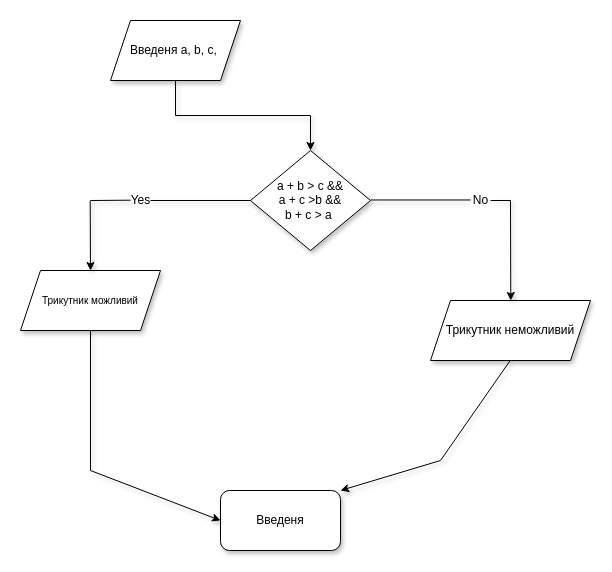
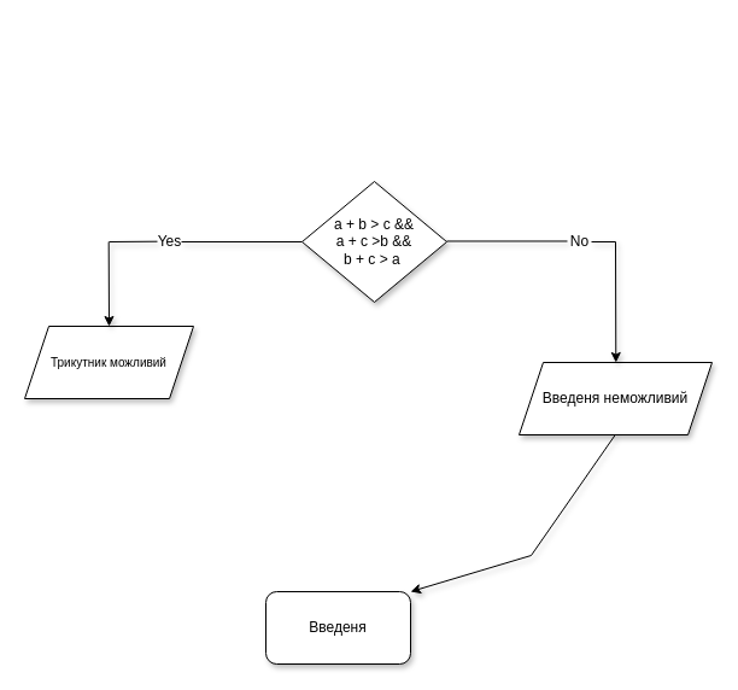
- <mxCell id="3" value="Введеня a, b, c,&amp;nbsp;" style="shape=parallelogram;perimeter=parallelogramPerimeter;whiteSpace=wrap;html=1;fixedSize=1;shadow=1;" vertex="1" parent="1"><mxGeometry x="110" y="20" width="130" height="60" as="geometry" /></mxCell>
- <mxCell id="2" style="edgeStyle=orthogonalEdgeStyle;rounded=0;orthogonalLoop=1;jettySize=auto;html=1;exitX=0.5;exitY=1;exitDx=0;exitDy=0;entryX=0.5;entryY=0;entryDx=0;entryDy=0;shadow=1;" edge="1" parent="1" source="3" target="4"><mxGeometry relative="1" as="geometry" /></mxCell>
- <mxCell id="12" value="Трикутник неможливий" style="shape=parallelogram;perimeter=parallelogramPerimeter;whiteSpace=wrap;html=1;fixedSize=1;shadow=1;" vertex="1" parent="1"><mxGeometry x="430" y="300" width="160" height="60" as="geometry" /></mxCell>
+ <mxCell id="12" value="Введеня неможливий" style="shape=parallelogram;perimeter=parallelogramPerimeter;whiteSpace=wrap;html=1;fixedSize=1;shadow=1;" vertex="1" parent="1"><mxGeometry x="430" y="300" width="160" height="60" as="geometry" /></mxCell>
- <mxCell id="16" value="" style="endArrow=classic;html=1;rounded=0;exitX=0.5;exitY=1;exitDx=0;exitDy=0;entryX=0;entryY=0.5;entryDx=0;entryDy=0;shadow=1;" edge="1" parent="1" source="11" target="15"><mxGeometry width="50" height="50" relative="1" as="geometry"><mxPoint x="80" y="470" as="sourcePoint" /><mxPoint x="130" y="420" as="targetPoint" /><Array as="points"><mxPoint x="90" y="470" /></Array></mxGeometry></mxCell>
